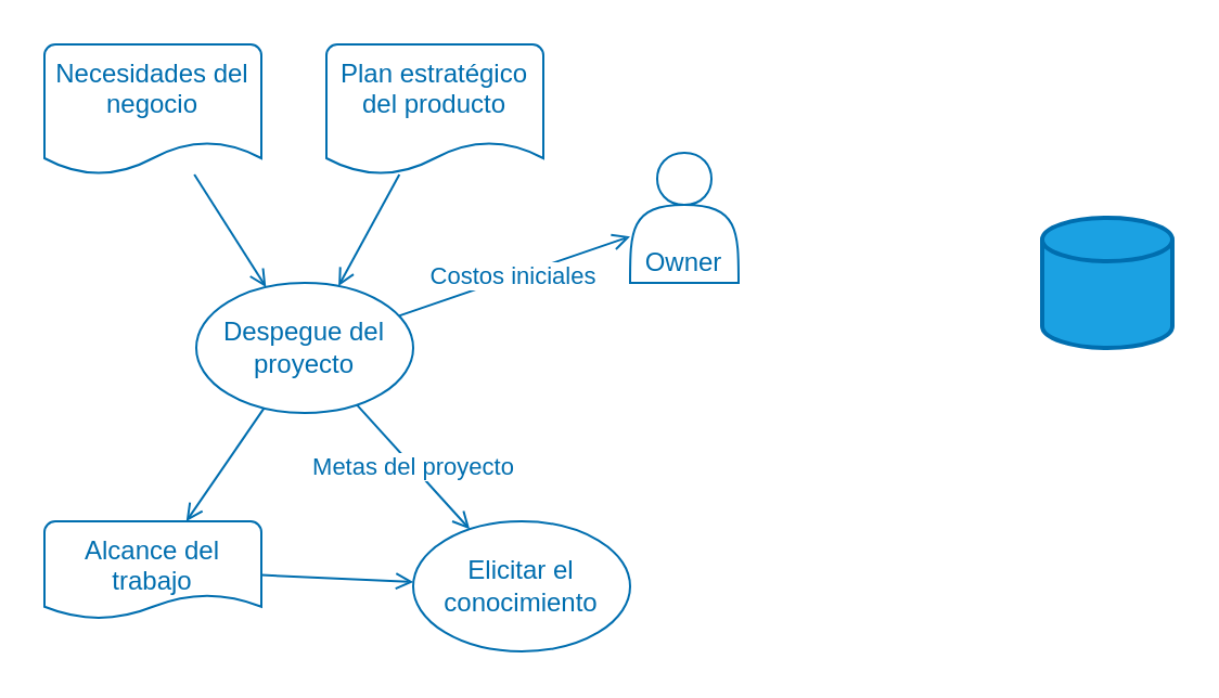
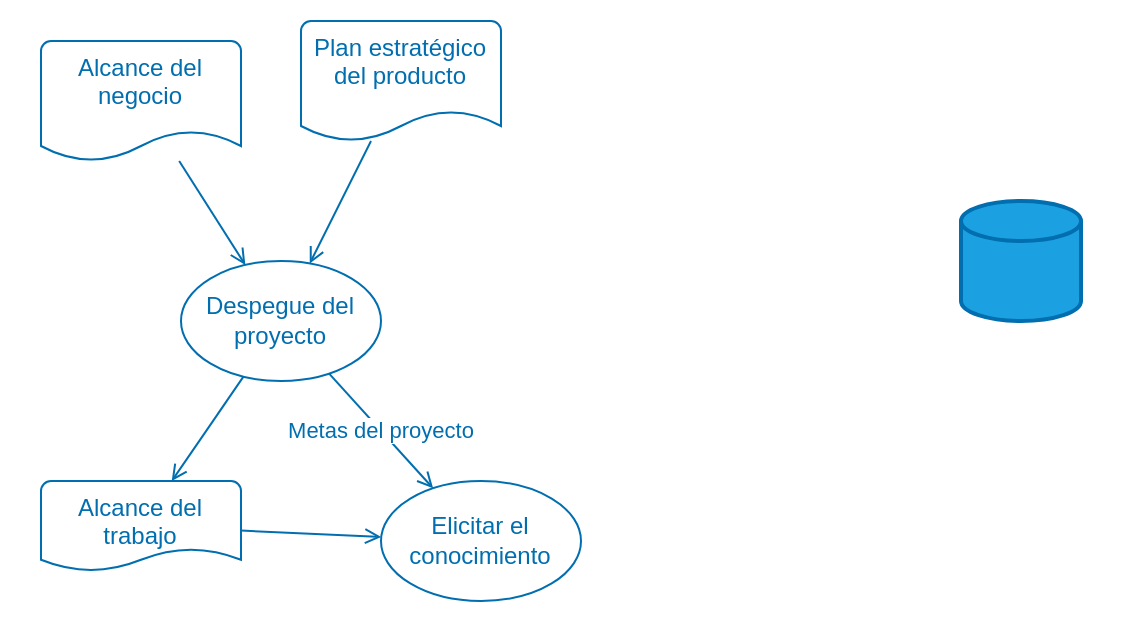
- <mxCell id="6" value="Necesidades del negocio" style="strokeWidth=1;html=1;shape=mxgraph.flowchart.document2;whiteSpace=wrap;size=0.25;align=center;verticalAlign=top;fillColor=none;strokeColor=#006EAF;fontColor=#006EAF;" vertex="1" parent="1"><mxGeometry x="20" y="20" width="100" height="60" as="geometry" /></mxCell>
+ <mxCell id="6" value="Alcance del negocio" style="strokeWidth=1;html=1;shape=mxgraph.flowchart.document2;whiteSpace=wrap;size=0.25;align=center;verticalAlign=top;fillColor=none;strokeColor=#006EAF;fontColor=#006EAF;" vertex="1" parent="1"><mxGeometry x="20" y="20" width="100" height="60" as="geometry" /></mxCell>
- <mxCell id="4" value="Plan estratégico del producto" style="strokeWidth=1;html=1;shape=mxgraph.flowchart.document2;whiteSpace=wrap;size=0.25;verticalAlign=top;fillColor=none;strokeColor=#006EAF;fontColor=#006EAF;" vertex="1" parent="1"><mxGeometry x="150" y="20" width="100" height="60" as="geometry" /></mxCell>
+ <mxCell id="4" value="Plan estratégico del producto" style="strokeWidth=1;html=1;shape=mxgraph.flowchart.document2;whiteSpace=wrap;size=0.25;verticalAlign=top;fillColor=none;strokeColor=#006EAF;fontColor=#006EAF;" vertex="1" parent="1"><mxGeometry x="150" y="10" width="100" height="60" as="geometry" /></mxCell>
- <mxCell id="8" value="Owner" style="shape=actor;whiteSpace=wrap;html=1;strokeWidth=1;fillColor=none;verticalAlign=bottom;fontColor=#006EAF;strokeColor=#006EAF;" vertex="1" parent="1"><mxGeometry x="290" y="70" width="50" height="60" as="geometry" /></mxCell>
- <mxCell id="9" value="Costos iniciales" style="edgeStyle=none;html=1;endArrow=open;endFill=0;fillColor=#1ba1e2;strokeColor=#006EAF;fontColor=#006EAF;" edge="1" parent="1" source="2" target="8"><mxGeometry relative="1" as="geometry"><mxPoint x="193.636" y="90" as="sourcePoint" /><mxPoint x="166.364" y="140" as="targetPoint" /></mxGeometry></mxCell>
